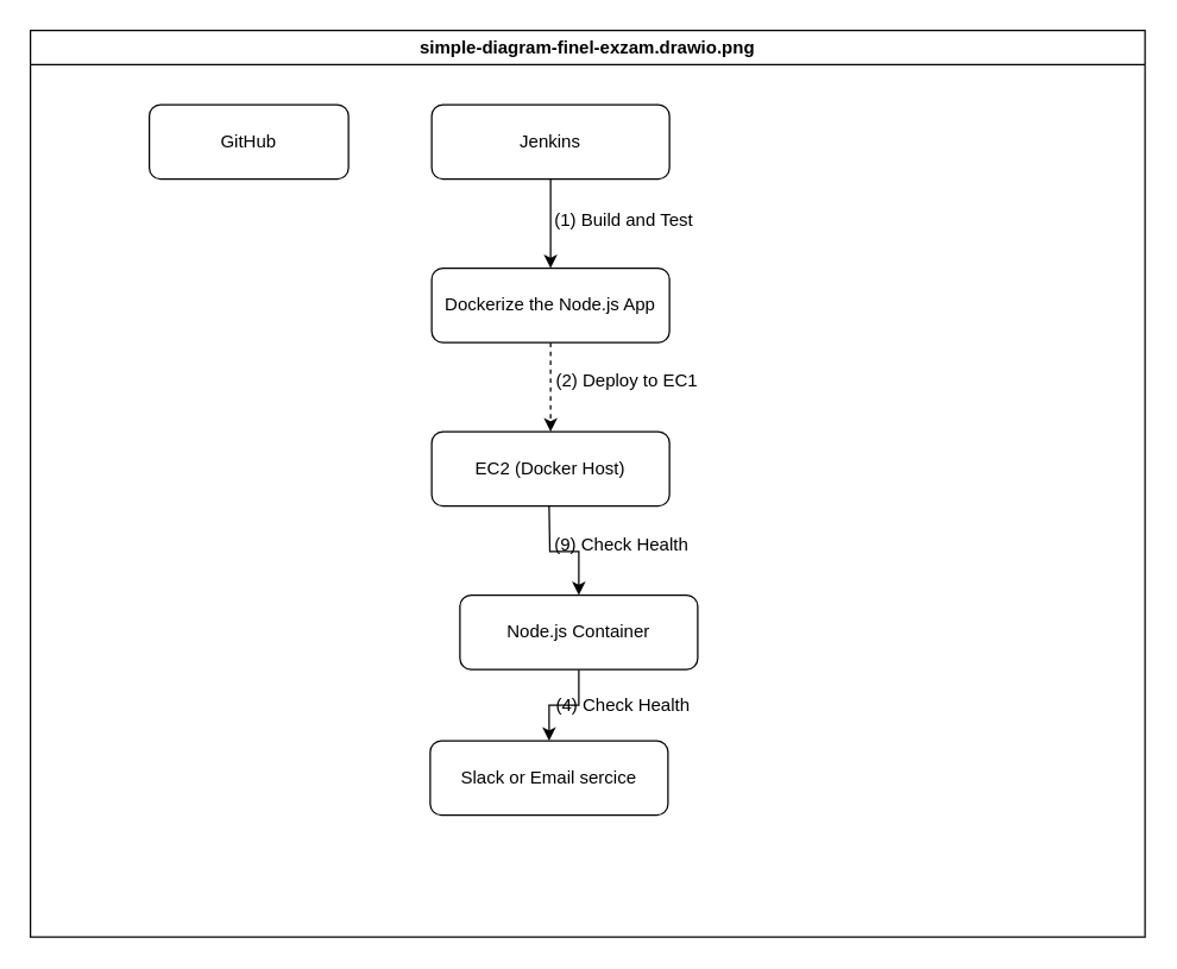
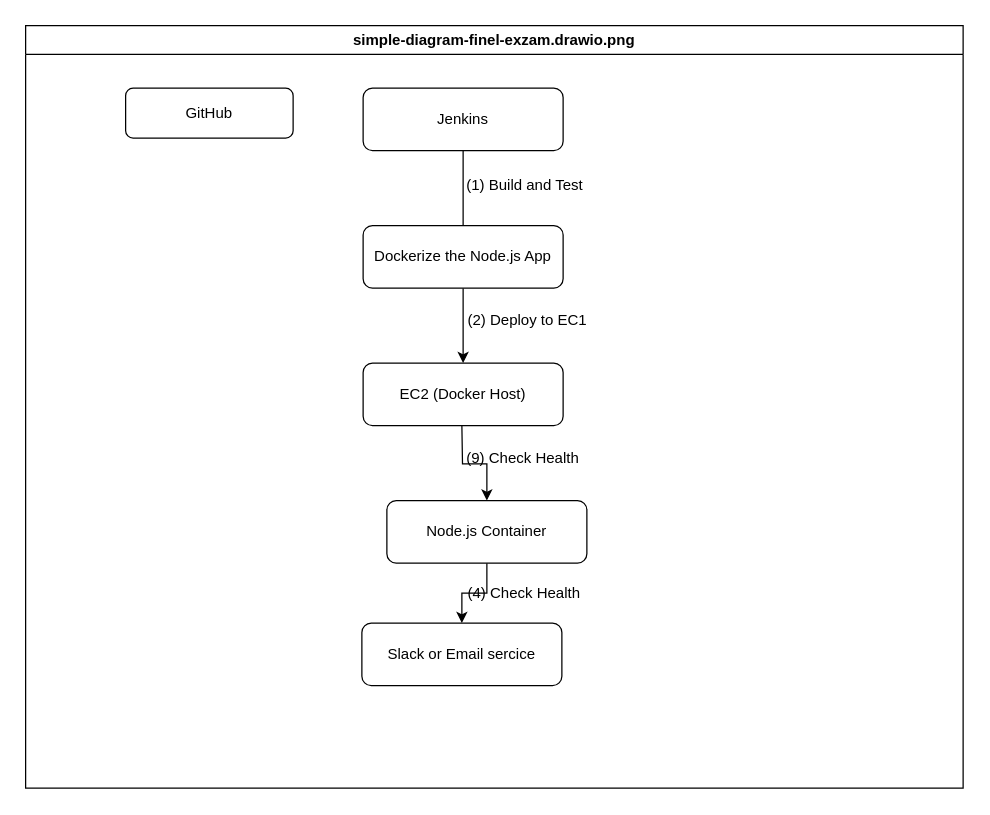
- <mxCell id="2" value="GitHub " style="rounded=1;whiteSpace=wrap;html=1;fontSize=12;glass=0;strokeWidth=1;shadow=0;" vertex="1" parent="1"><mxGeometry x="100" y="70" width="134" height="50" as="geometry" /></mxCell>
+ <mxCell id="2" value="GitHub " style="rounded=1;whiteSpace=wrap;html=1;fontSize=12;glass=0;strokeWidth=1;shadow=0;" vertex="1" parent="1"><mxGeometry x="100" y="70" width="134" height="40" as="geometry" /></mxCell>
- <mxCell id="5" value="" style="edgeStyle=orthogonalEdgeStyle;rounded=0;orthogonalLoop=1;jettySize=auto;html=1;" edge="1" parent="1" source="6" target="4"><mxGeometry relative="1" as="geometry" /></mxCell>
+ <mxCell id="5" value="" style="edgeStyle=orthogonalEdgeStyle;rounded=0;orthogonalLoop=1;jettySize=auto;html=1;endArrow=none;" edge="1" parent="1" source="6" target="4"><mxGeometry relative="1" as="geometry" /></mxCell>
- <mxCell id="3" value="" style="edgeStyle=orthogonalEdgeStyle;rounded=0;orthogonalLoop=1;jettySize=auto;html=1;dashed=1;" edge="1" parent="1" source="4" target="8"><mxGeometry relative="1" as="geometry" /></mxCell>
+ <mxCell id="3" value="" style="edgeStyle=orthogonalEdgeStyle;rounded=0;orthogonalLoop=1;jettySize=auto;html=1;" edge="1" parent="1" source="4" target="8"><mxGeometry relative="1" as="geometry" /></mxCell>
